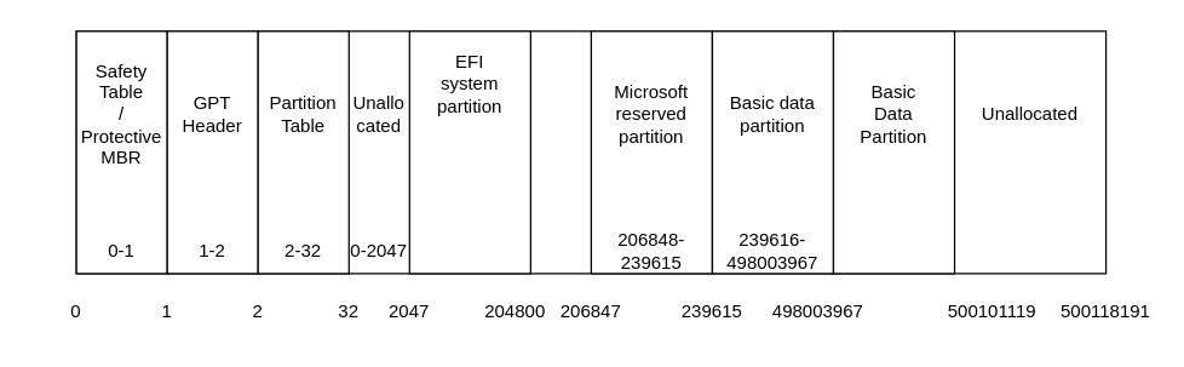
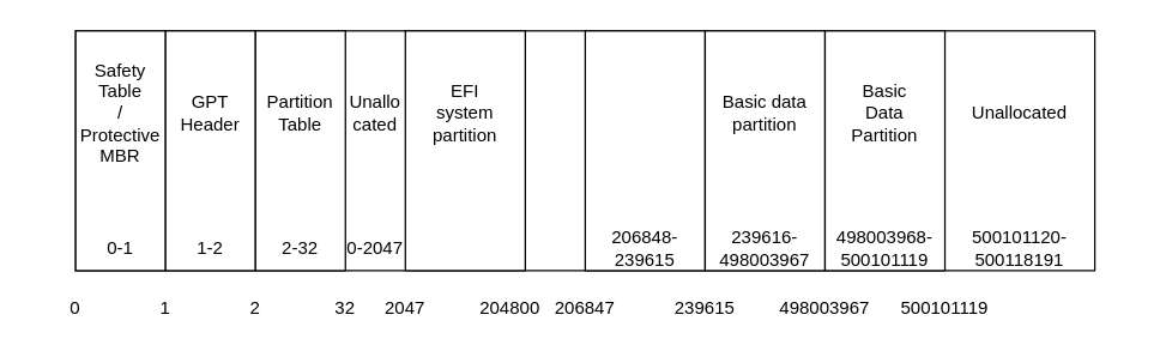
- <mxCell id="16" value="EFI system partition" style="text;html=1;strokeColor=none;fillColor=none;align=center;verticalAlign=middle;whiteSpace=wrap;rounded=0;" vertex="1" parent="1"><mxGeometry x="280" y="40" width="60" height="30" as="geometry" /></mxCell>
+ <mxCell id="16" value="EFI system partition" style="text;html=1;strokeColor=none;fillColor=none;align=center;verticalAlign=middle;whiteSpace=wrap;rounded=0;" vertex="1" parent="1"><mxGeometry x="280" y="60" width="60" height="30" as="geometry" /></mxCell>
- <mxCell id="25" value="Microsoft reserved partition" style="text;html=1;strokeColor=none;fillColor=none;align=center;verticalAlign=middle;whiteSpace=wrap;rounded=0;" vertex="1" parent="1"><mxGeometry x="400" y="60" width="60" height="30" as="geometry" /></mxCell>
+ <mxCell id="33" value="498003968-500101119" style="text;html=1;strokeColor=none;fillColor=none;align=center;verticalAlign=middle;whiteSpace=wrap;rounded=0;" vertex="1" parent="1"><mxGeometry x="560" y="150" width="60" height="30" as="geometry" /></mxCell>
+ <mxCell id="37" value="500101120-500118191" style="text;html=1;strokeColor=none;fillColor=none;align=center;verticalAlign=middle;whiteSpace=wrap;rounded=0;" vertex="1" parent="1"><mxGeometry x="650" y="150" width="60" height="30" as="geometry" /></mxCell>
- <mxCell id="28" value="498003967" style="text;html=1;strokeColor=none;fillColor=none;align=center;verticalAlign=middle;whiteSpace=wrap;rounded=0;" vertex="1" parent="1"><mxGeometry x="510" y="190" width="60" height="30" as="geometry" /></mxCell>
+ <mxCell id="28" value="498003967" style="text;html=1;strokeColor=none;fillColor=none;align=center;verticalAlign=middle;whiteSpace=wrap;rounded=0;" vertex="1" parent="1"><mxGeometry x="520" y="190" width="60" height="30" as="geometry" /></mxCell>
- <mxCell id="34" value="500101119" style="text;html=1;strokeColor=none;fillColor=none;align=center;verticalAlign=middle;whiteSpace=wrap;rounded=0;" vertex="1" parent="1"><mxGeometry x="625" y="190" width="60" height="30" as="geometry" /></mxCell>
+ <mxCell id="34" value="500101119" style="text;html=1;strokeColor=none;fillColor=none;align=center;verticalAlign=middle;whiteSpace=wrap;rounded=0;" vertex="1" parent="1"><mxGeometry x="600" y="190" width="60" height="30" as="geometry" /></mxCell>
- <mxCell id="35" value="500118191" style="text;html=1;strokeColor=none;fillColor=none;align=center;verticalAlign=middle;whiteSpace=wrap;rounded=0;" vertex="1" parent="1"><mxGeometry x="700" y="190" width="60" height="30" as="geometry" /></mxCell>
